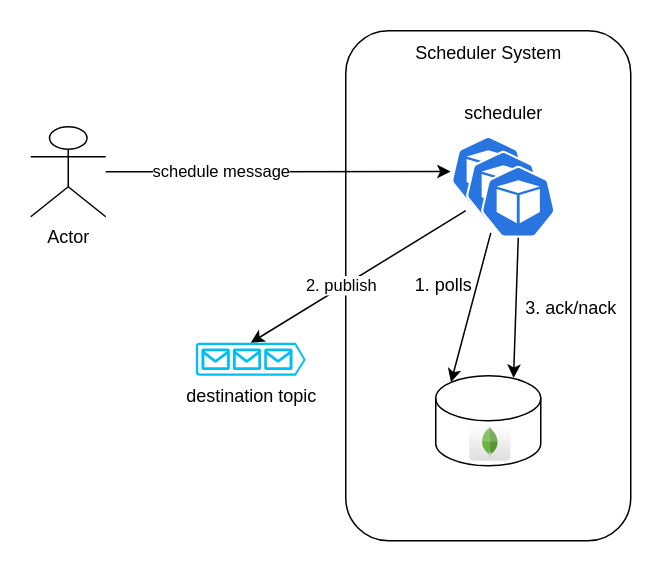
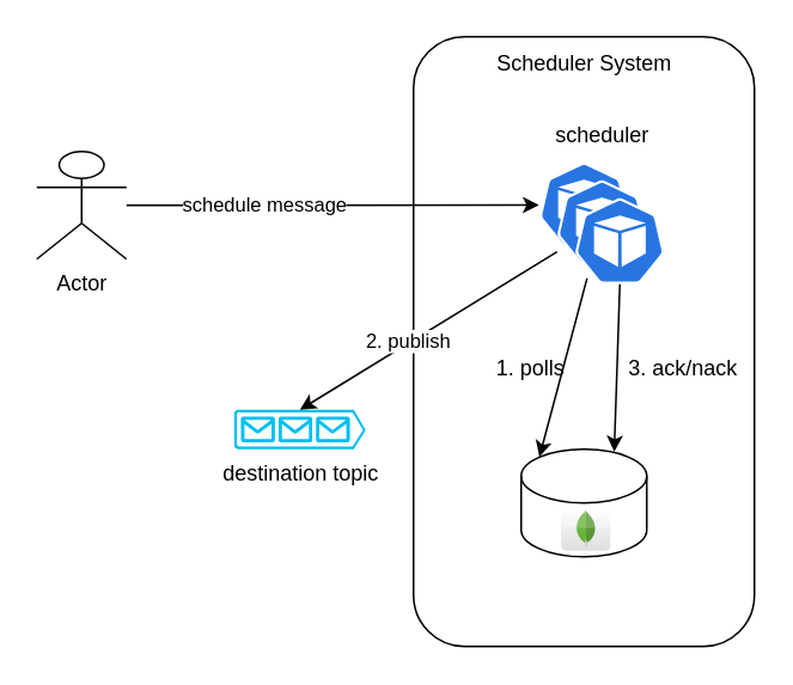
- <mxCell id="8" value="1. polls" style="text;html=1;align=center;verticalAlign=middle;resizable=0;points=[];autosize=1;strokeColor=none;fillColor=none;" vertex="1" parent="1"><mxGeometry x="265" y="175" width="60" height="30" as="geometry" /></mxCell>
+ <mxCell id="8" value="1. polls" style="text;html=1;align=center;verticalAlign=middle;resizable=0;points=[];autosize=1;strokeColor=none;fillColor=none;" vertex="1" parent="1"><mxGeometry x="265" y="190" width="60" height="30" as="geometry" /></mxCell>
